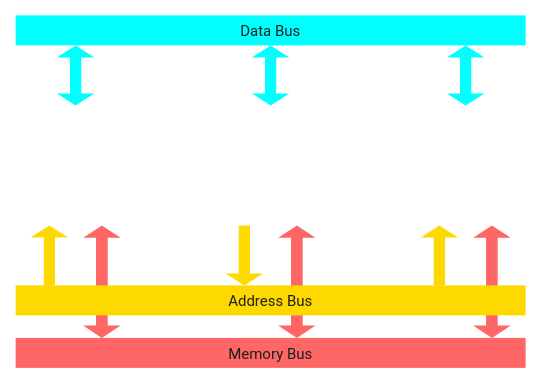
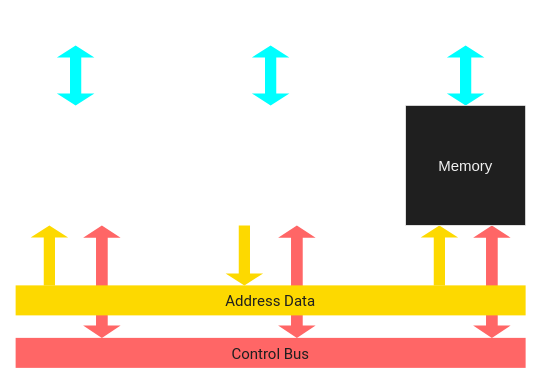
- <mxCell id="7" value="&lt;font face=&quot;Roboto&quot; data-font-src=&quot;https://fonts.googleapis.com/css?family=Roboto&quot; style=&quot;font-size: 20px&quot;&gt;Data Bus&lt;/font&gt;" style="rounded=0;whiteSpace=wrap;html=1;strokeColor=none;fillColor=#00FFFF;fontColor=#1F1F1F;" vertex="1" parent="1"><mxGeometry x="20" y="20" width="680" height="40" as="geometry" /></mxCell>
+ <mxCell id="14" value="Memory" style="rounded=0;whiteSpace=wrap;html=1;fontSize=20;fontColor=#F1F1F1;strokeColor=#F1F1F1;fillColor=#1F1F1F;" vertex="1" parent="1"><mxGeometry x="540" y="140" width="160" height="160" as="geometry" /></mxCell>
- <mxCell id="5" value="&lt;font face=&quot;Roboto&quot; data-font-src=&quot;https://fonts.googleapis.com/css?family=Roboto&quot; style=&quot;font-size: 20px&quot;&gt;Address&amp;nbsp;Bus&lt;/font&gt;" style="rounded=0;whiteSpace=wrap;html=1;strokeColor=none;fillColor=#fdd900;fontColor=#1F1F1F;" vertex="1" parent="1"><mxGeometry x="20" y="380" width="680" height="40" as="geometry" /></mxCell>
+ <mxCell id="5" value="&lt;font face=&quot;Roboto&quot; data-font-src=&quot;https://fonts.googleapis.com/css?family=Roboto&quot; style=&quot;font-size: 20px&quot;&gt;Address&amp;nbsp;Data&lt;/font&gt;" style="rounded=0;whiteSpace=wrap;html=1;strokeColor=none;fillColor=#fdd900;fontColor=#1F1F1F;" vertex="1" parent="1"><mxGeometry x="20" y="380" width="680" height="40" as="geometry" /></mxCell>
- <mxCell id="6" value="&lt;font face=&quot;Roboto&quot; data-font-src=&quot;https://fonts.googleapis.com/css?family=Roboto&quot; style=&quot;font-size: 20px&quot;&gt;Memory Bus&lt;/font&gt;" style="rounded=0;whiteSpace=wrap;html=1;strokeColor=none;fillColor=#FF6666;fontColor=#1F1F1F;" vertex="1" parent="1"><mxGeometry x="20" y="450" width="680" height="40" as="geometry" /></mxCell>
+ <mxCell id="6" value="&lt;font face=&quot;Roboto&quot; data-font-src=&quot;https://fonts.googleapis.com/css?family=Roboto&quot; style=&quot;font-size: 20px&quot;&gt;Control Bus&lt;/font&gt;" style="rounded=0;whiteSpace=wrap;html=1;strokeColor=none;fillColor=#FF6666;fontColor=#1F1F1F;" vertex="1" parent="1"><mxGeometry x="20" y="450" width="680" height="40" as="geometry" /></mxCell>
